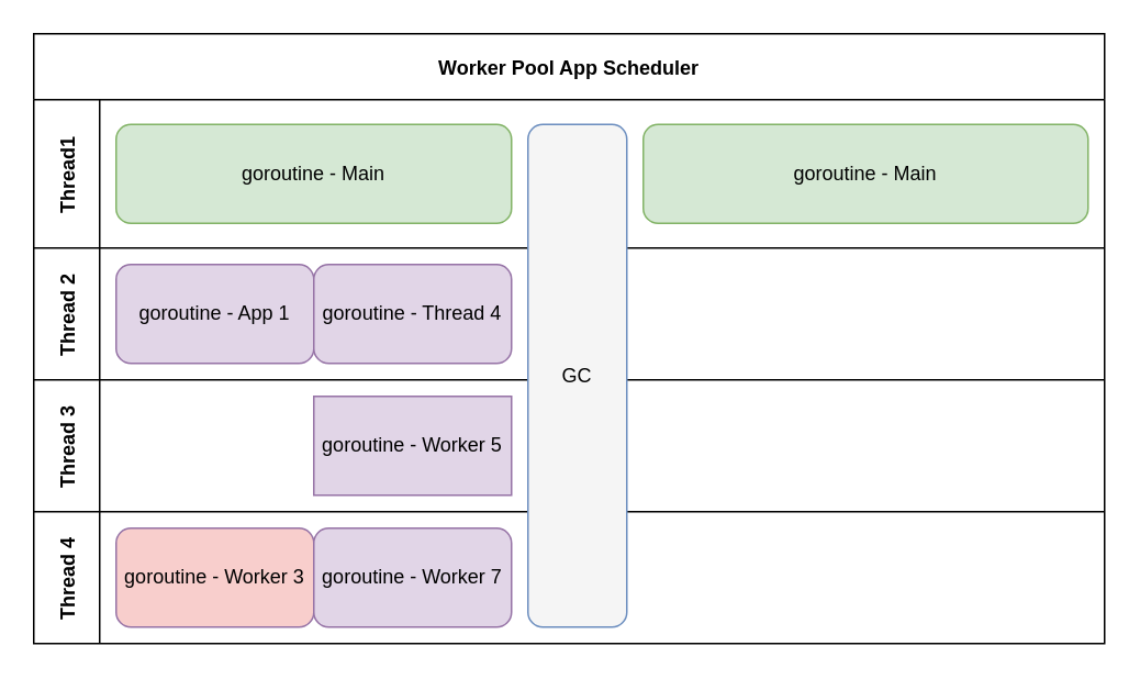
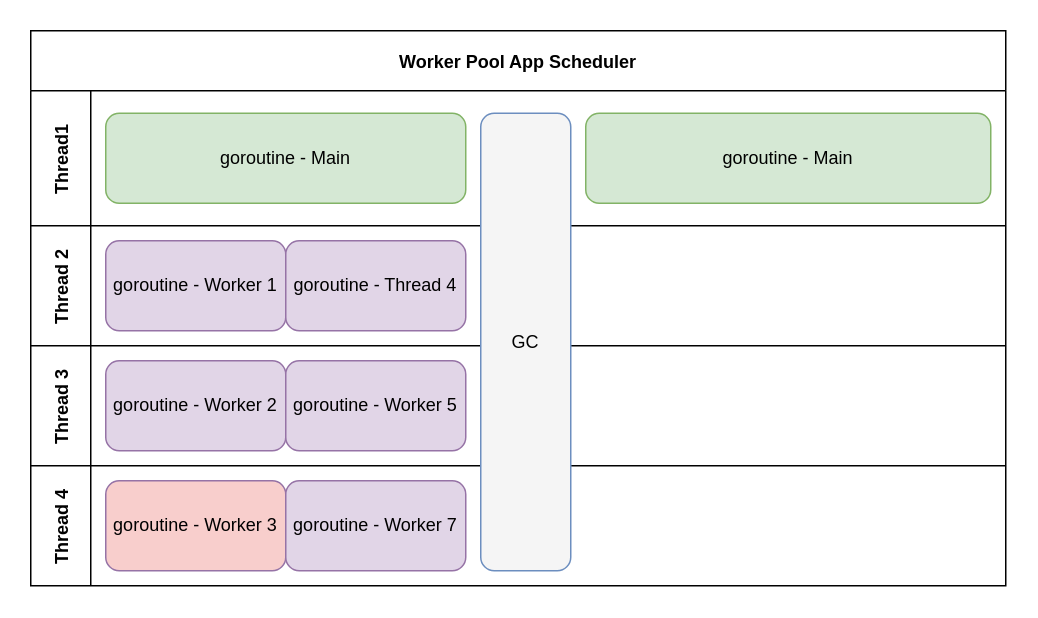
- <mxCell id="10" value="goroutine - App 1" style="rounded=1;whiteSpace=wrap;html=1;fillColor=#e1d5e7;strokeColor=#9673a6;" parent="9" vertex="1"><mxGeometry x="10" y="10" width="120" height="60" as="geometry" /></mxCell>
+ <mxCell id="10" value="goroutine - Worker 1" style="rounded=1;whiteSpace=wrap;html=1;fillColor=#e1d5e7;strokeColor=#9673a6;" parent="9" vertex="1"><mxGeometry x="10" y="10" width="120" height="60" as="geometry" /></mxCell>
+ <mxCell id="14" value="goroutine - Worker 2" style="rounded=1;whiteSpace=wrap;html=1;fillColor=#e1d5e7;strokeColor=#9673a6;" parent="13" vertex="1"><mxGeometry x="10" y="10" width="120" height="60" as="geometry" /></mxCell>
- <mxCell id="15" value="goroutine - Worker 5" style="whiteSpace=wrap;html=1;fillColor=#e1d5e7;strokeColor=#9673a6;rounded=0;" parent="13" vertex="1"><mxGeometry x="130" y="10" width="120" height="60" as="geometry" /></mxCell>
+ <mxCell id="15" value="goroutine - Worker 5" style="rounded=1;whiteSpace=wrap;html=1;fillColor=#e1d5e7;strokeColor=#9673a6;" parent="13" vertex="1"><mxGeometry x="130" y="10" width="120" height="60" as="geometry" /></mxCell>
